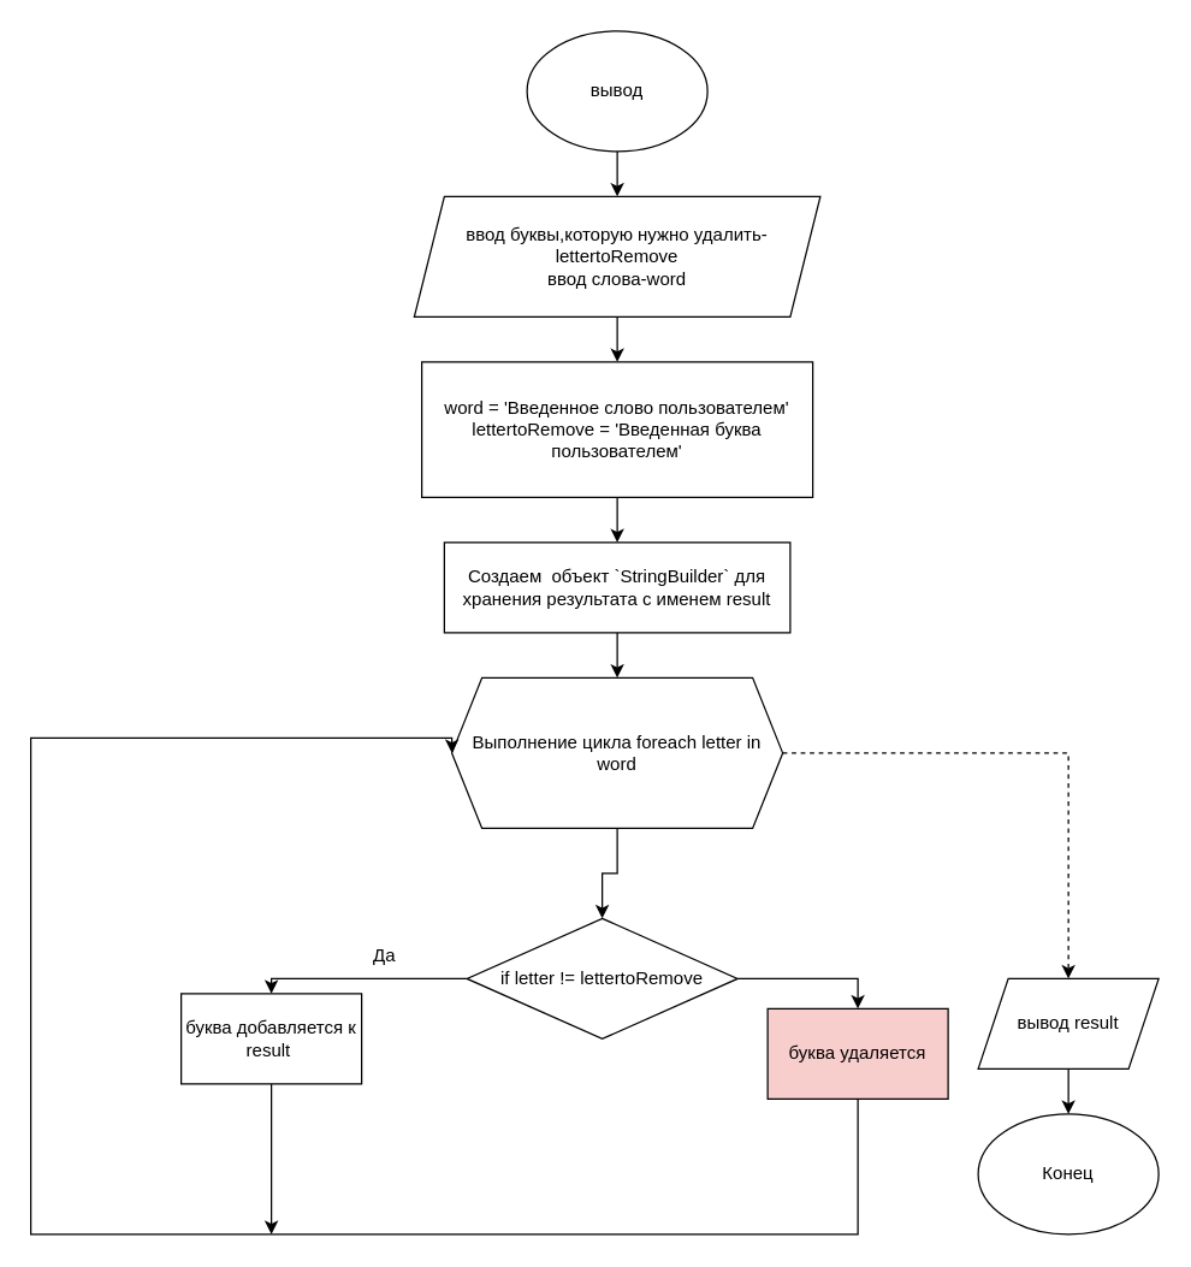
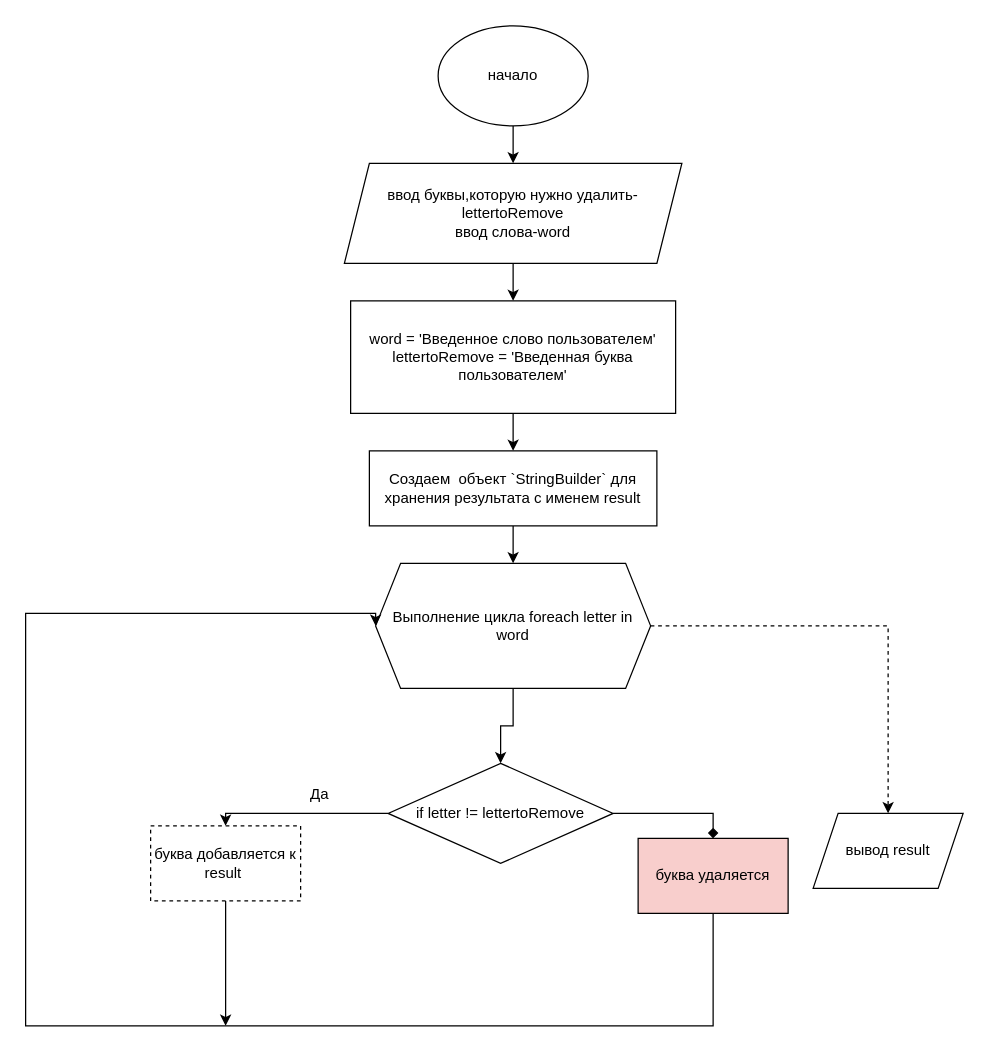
- <mxCell id="3" value="вывод" style="ellipse;whiteSpace=wrap;html=1;" vertex="1" parent="1"><mxGeometry x="350" y="20" width="120" height="80" as="geometry" /></mxCell>
+ <mxCell id="3" value="начало" style="ellipse;whiteSpace=wrap;html=1;" vertex="1" parent="1"><mxGeometry x="350" y="20" width="120" height="80" as="geometry" /></mxCell>
- <mxCell id="12" value="" style="edgeStyle=orthogonalEdgeStyle;rounded=0;orthogonalLoop=1;jettySize=auto;html=1;" edge="1" parent="1" source="13" target="18"><mxGeometry relative="1" as="geometry"><Array as="points"><mxPoint x="570" y="650" /></Array></mxGeometry></mxCell>
+ <mxCell id="12" value="" style="edgeStyle=orthogonalEdgeStyle;rounded=0;orthogonalLoop=1;jettySize=auto;html=1;endArrow=diamond;" edge="1" parent="1" source="13" target="18"><mxGeometry relative="1" as="geometry"><Array as="points"><mxPoint x="570" y="650" /></Array></mxGeometry></mxCell>
- <mxCell id="15" value="буква добавляется к result&amp;nbsp;" style="whiteSpace=wrap;html=1;" vertex="1" parent="1"><mxGeometry x="120" y="660" width="120" height="60" as="geometry" /></mxCell>
+ <mxCell id="15" value="буква добавляется к result&amp;nbsp;" style="whiteSpace=wrap;html=1;dashed=1;" vertex="1" parent="1"><mxGeometry x="120" y="660" width="120" height="60" as="geometry" /></mxCell>
- <mxCell id="19" value="" style="edgeStyle=orthogonalEdgeStyle;rounded=0;orthogonalLoop=1;jettySize=auto;html=1;" edge="1" parent="1" source="20" target="21"><mxGeometry relative="1" as="geometry"><Array as="points"><mxPoint x="710" y="790" /><mxPoint x="710" y="790" /></Array></mxGeometry></mxCell>
- <mxCell id="21" value="Конец" style="ellipse;whiteSpace=wrap;html=1;" vertex="1" parent="1"><mxGeometry x="650" y="740" width="120" height="80" as="geometry" /></mxCell>
